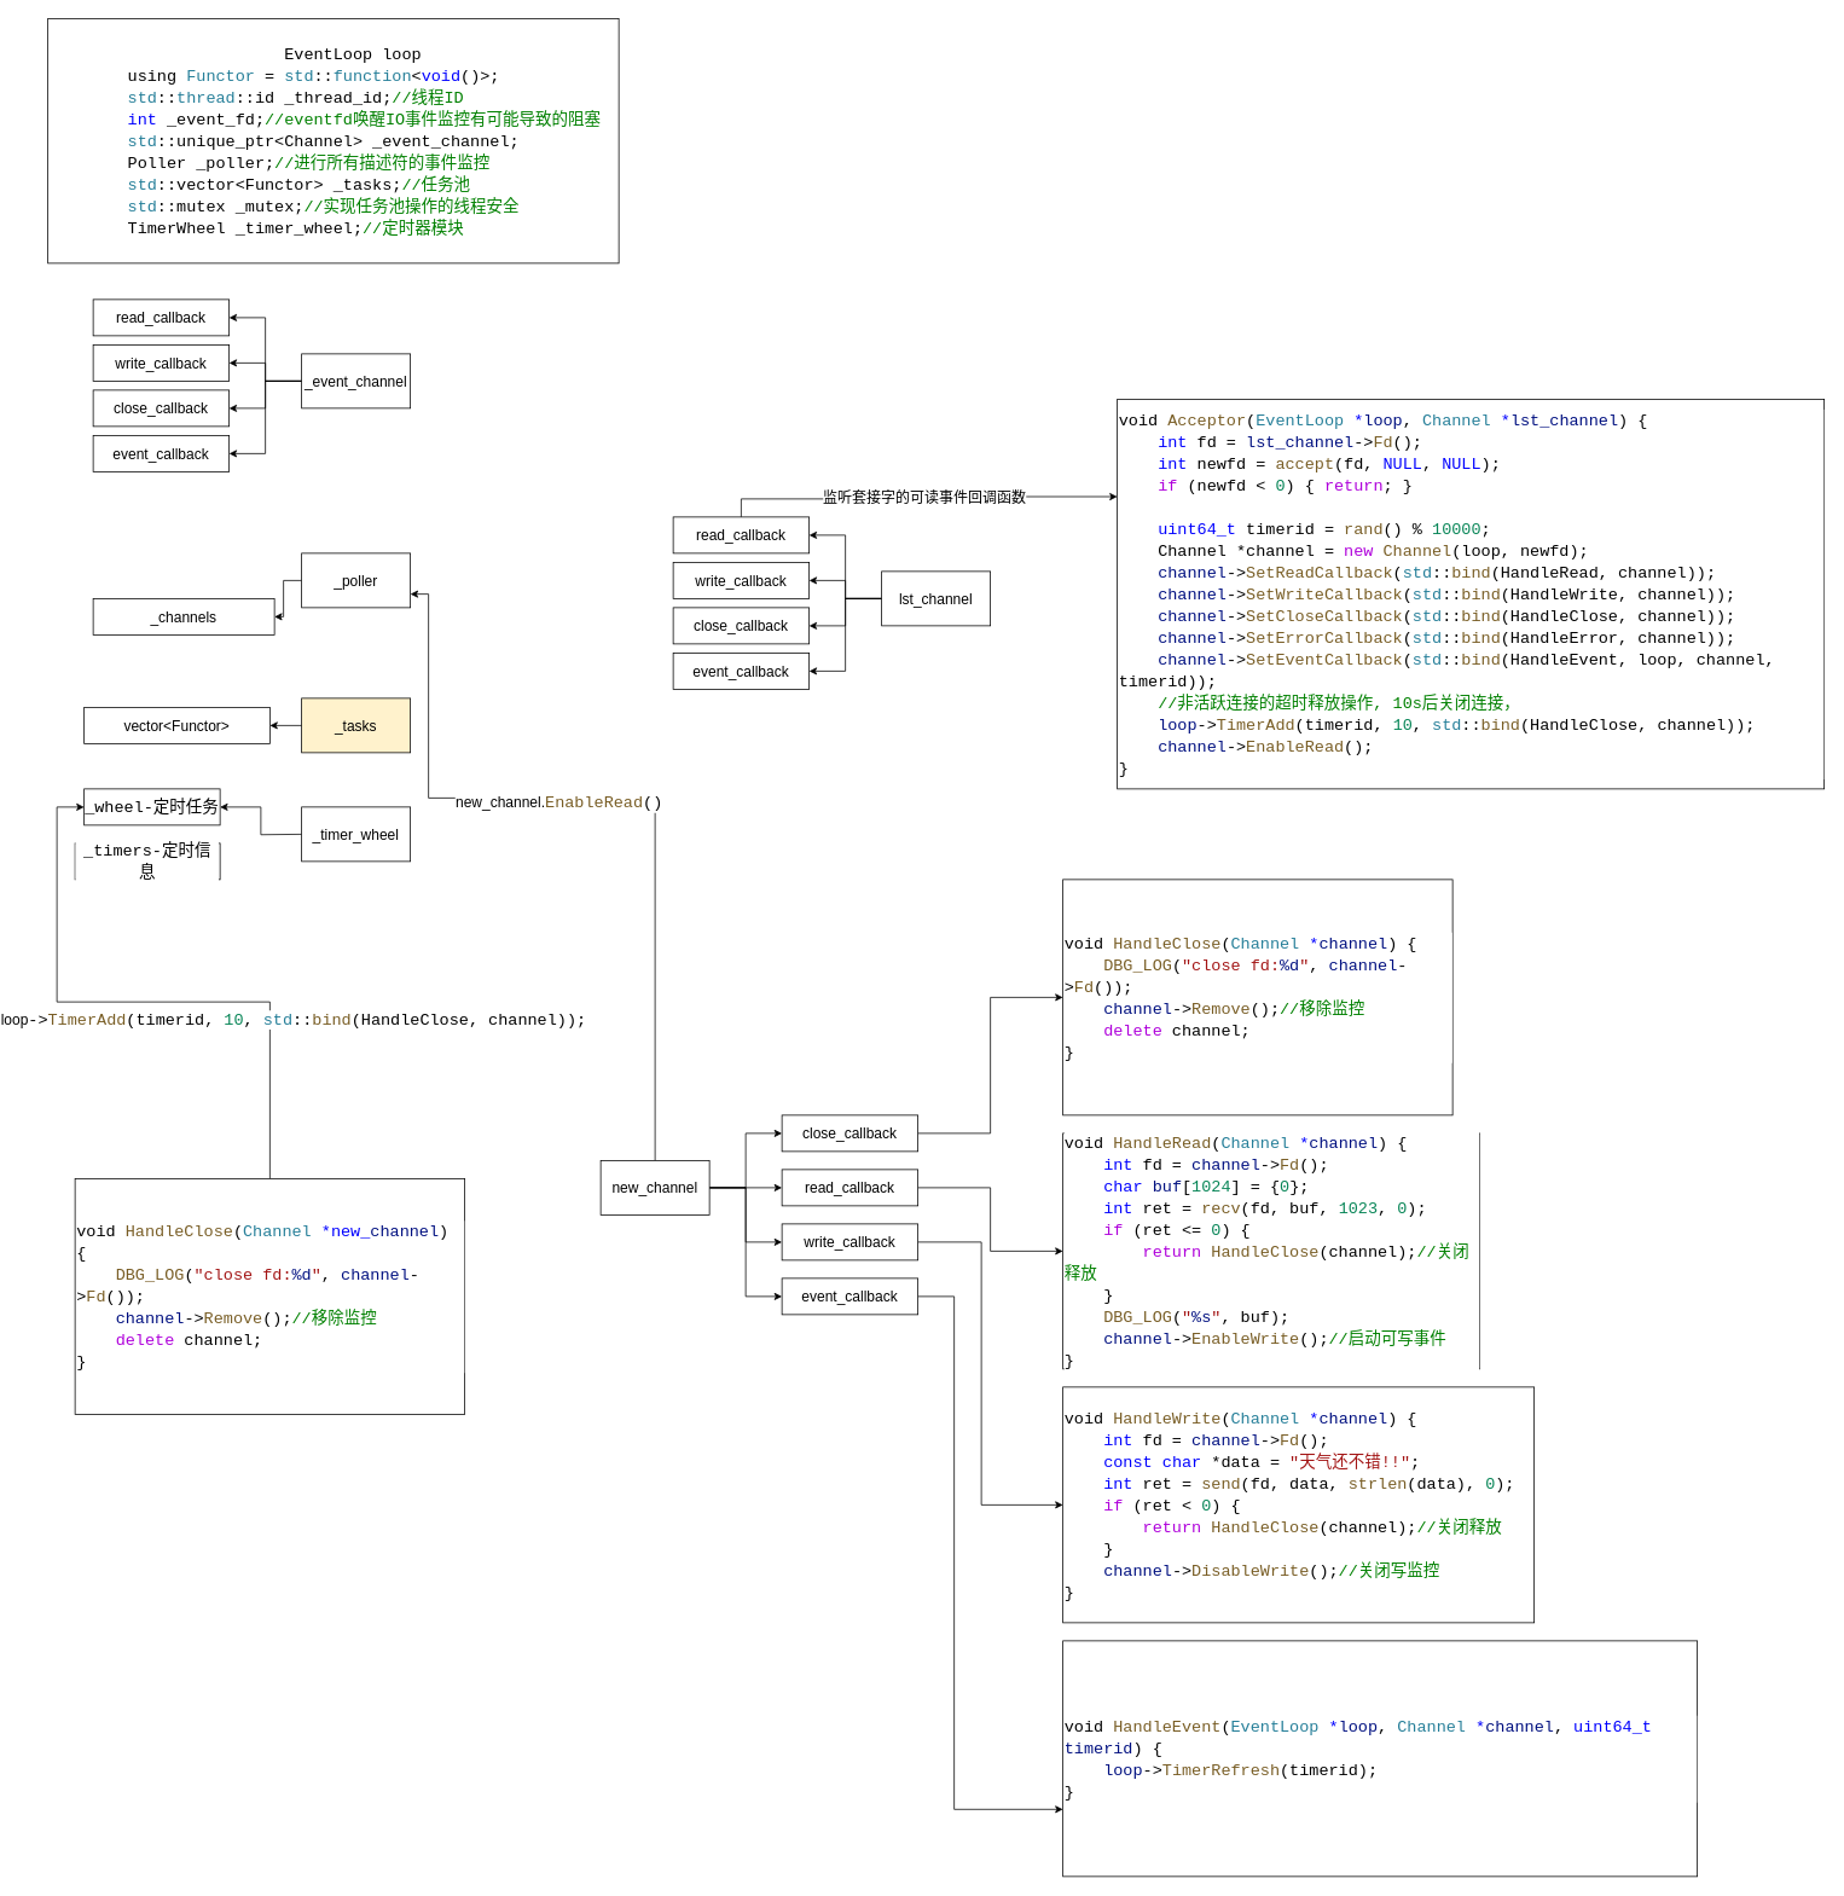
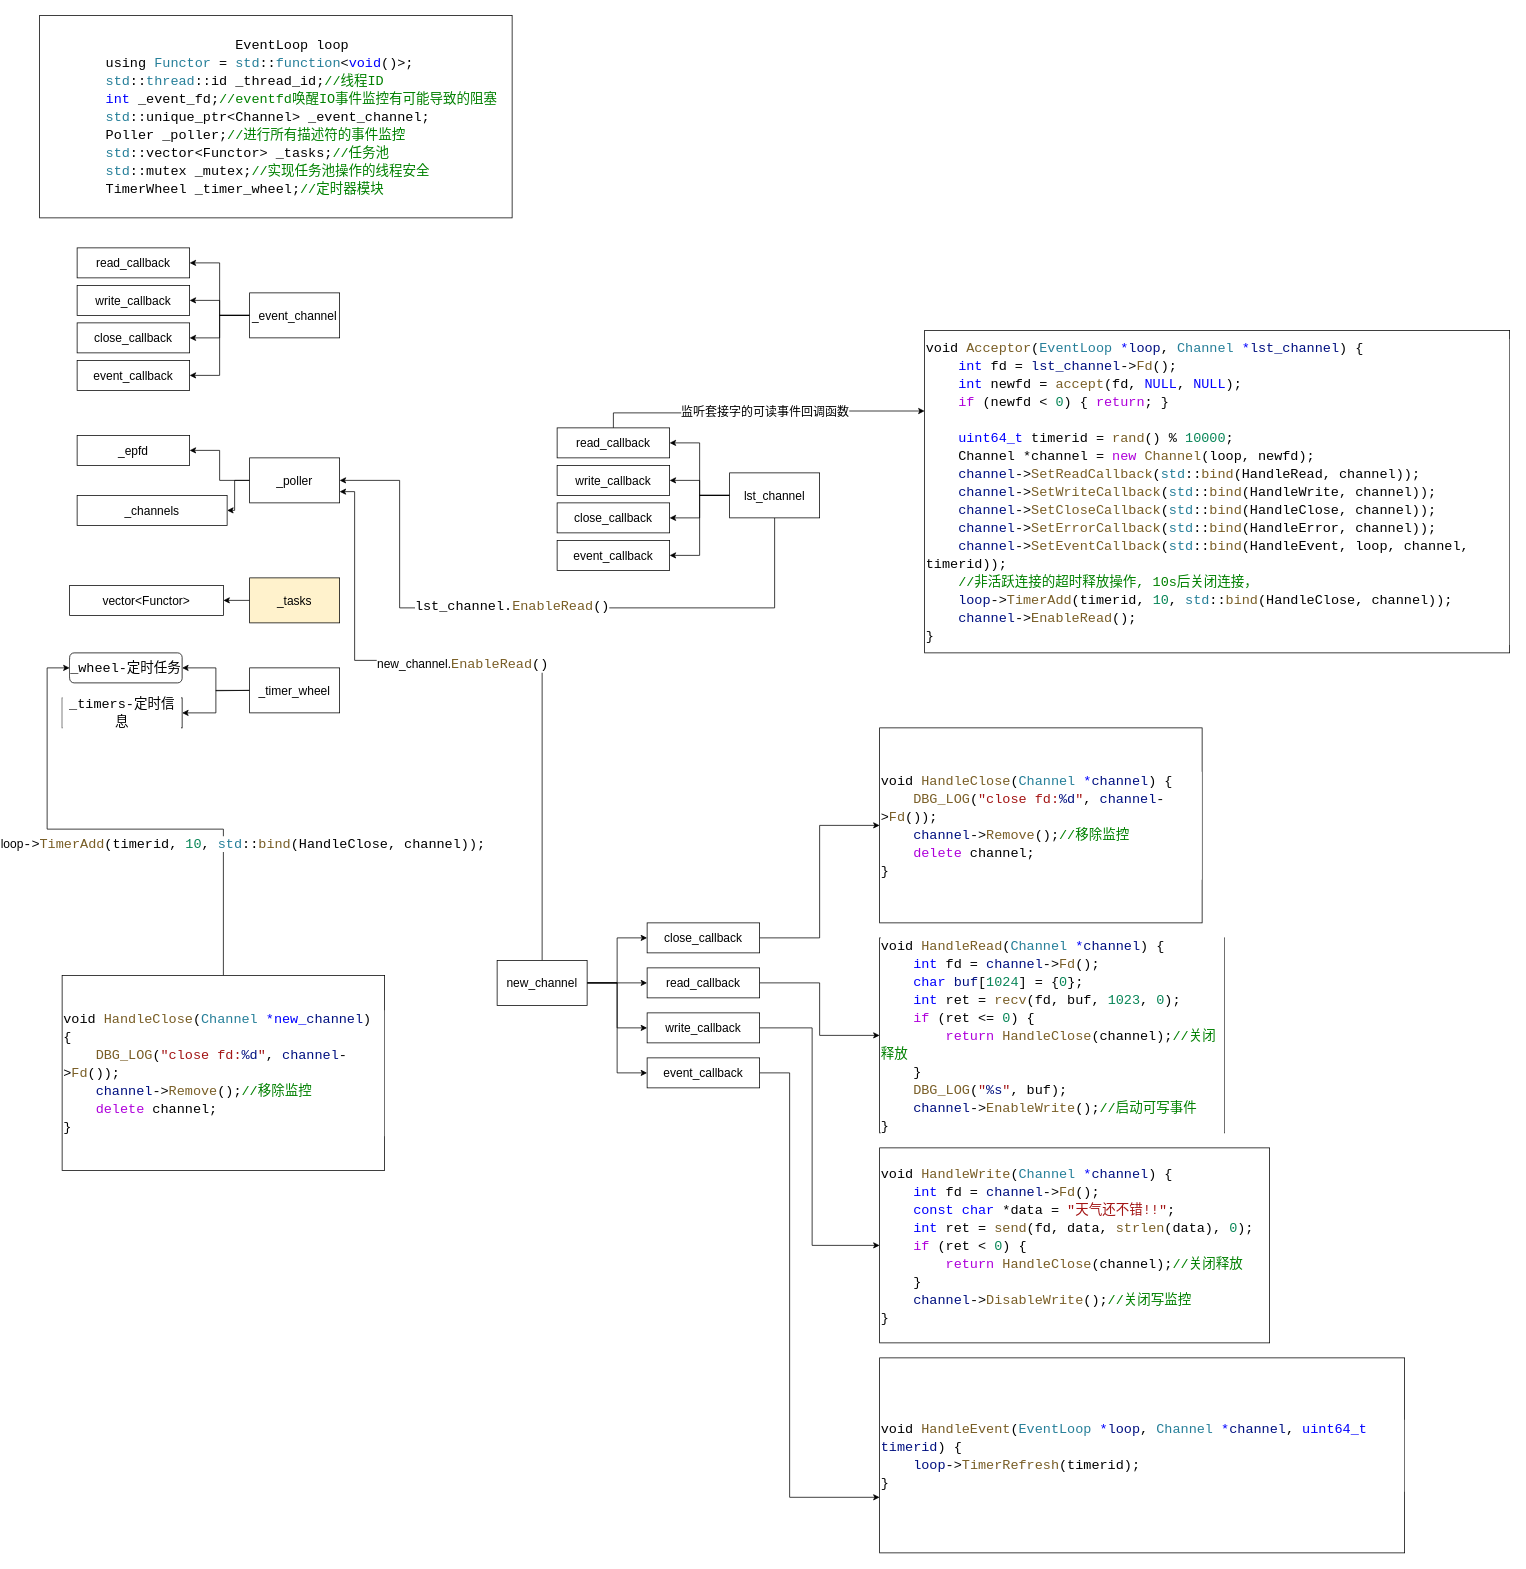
+ <mxCell id="20" value="_epfd" style="rounded=0;whiteSpace=wrap;html=1;fontSize=16;" vertex="1" parent="1"><mxGeometry x="70" y="580" width="150" height="40" as="geometry" /></mxCell>
+ <mxCell id="17" style="edgeStyle=orthogonalEdgeStyle;rounded=0;orthogonalLoop=1;jettySize=auto;html=1;exitX=0;exitY=0.5;exitDx=0;exitDy=0;entryX=1;entryY=0.5;entryDx=0;entryDy=0;fontSize=16;" edge="1" parent="1" source="19" target="20"><mxGeometry relative="1" as="geometry" /></mxCell>
+ <mxCell id="34" style="edgeStyle=orthogonalEdgeStyle;rounded=0;orthogonalLoop=1;jettySize=auto;html=1;exitX=0.5;exitY=1;exitDx=0;exitDy=0;entryX=1;entryY=0.5;entryDx=0;entryDy=0;fontSize=16;" edge="1" parent="1" source="36" target="19"><mxGeometry relative="1" as="geometry"><Array as="points"><mxPoint x="1000" y="810" /><mxPoint x="500" y="810" /><mxPoint x="500" y="640" /></Array></mxGeometry></mxCell>
+ <mxCell id="35" value="&lt;div style=&quot;font-family: Consolas, &amp;quot;Courier New&amp;quot;, monospace; font-size: 18px; line-height: 24px;&quot;&gt;lst_channel.&lt;span style=&quot;color: #795e26;&quot;&gt;EnableRead&lt;/span&gt;()&lt;/div&gt;" style="edgeLabel;html=1;align=center;verticalAlign=middle;resizable=0;points=[];fontSize=16;" vertex="1" connectable="0" parent="34"><mxGeometry x="0.083" y="-4" relative="1" as="geometry"><mxPoint as="offset" /></mxGeometry></mxCell>
- <mxCell id="28" value="&lt;div style=&quot;background-color: rgb(255, 255, 255); font-family: Consolas, &amp;quot;Courier New&amp;quot;, monospace; font-size: 18px; line-height: 24px;&quot;&gt;_wheel-定时任务&lt;/div&gt;" style="rounded=0;whiteSpace=wrap;html=1;fontSize=16;" vertex="1" parent="1"><mxGeometry x="60" y="870" width="150" height="40" as="geometry" /></mxCell>
+ <mxCell id="28" value="&lt;div style=&quot;background-color: rgb(255, 255, 255); font-family: Consolas, &amp;quot;Courier New&amp;quot;, monospace; font-size: 18px; line-height: 24px;&quot;&gt;_wheel-定时任务&lt;/div&gt;" style="whiteSpace=wrap;html=1;fontSize=16;rounded=1;" vertex="1" parent="1"><mxGeometry x="60" y="870" width="150" height="40" as="geometry" /></mxCell>
+ <mxCell id="26" style="edgeStyle=orthogonalEdgeStyle;rounded=0;orthogonalLoop=1;jettySize=auto;html=1;exitX=0;exitY=0.5;exitDx=0;exitDy=0;entryX=1;entryY=0.5;entryDx=0;entryDy=0;fontSize=16;" edge="1" parent="1" source="27" target="29"><mxGeometry relative="1" as="geometry" /></mxCell>
